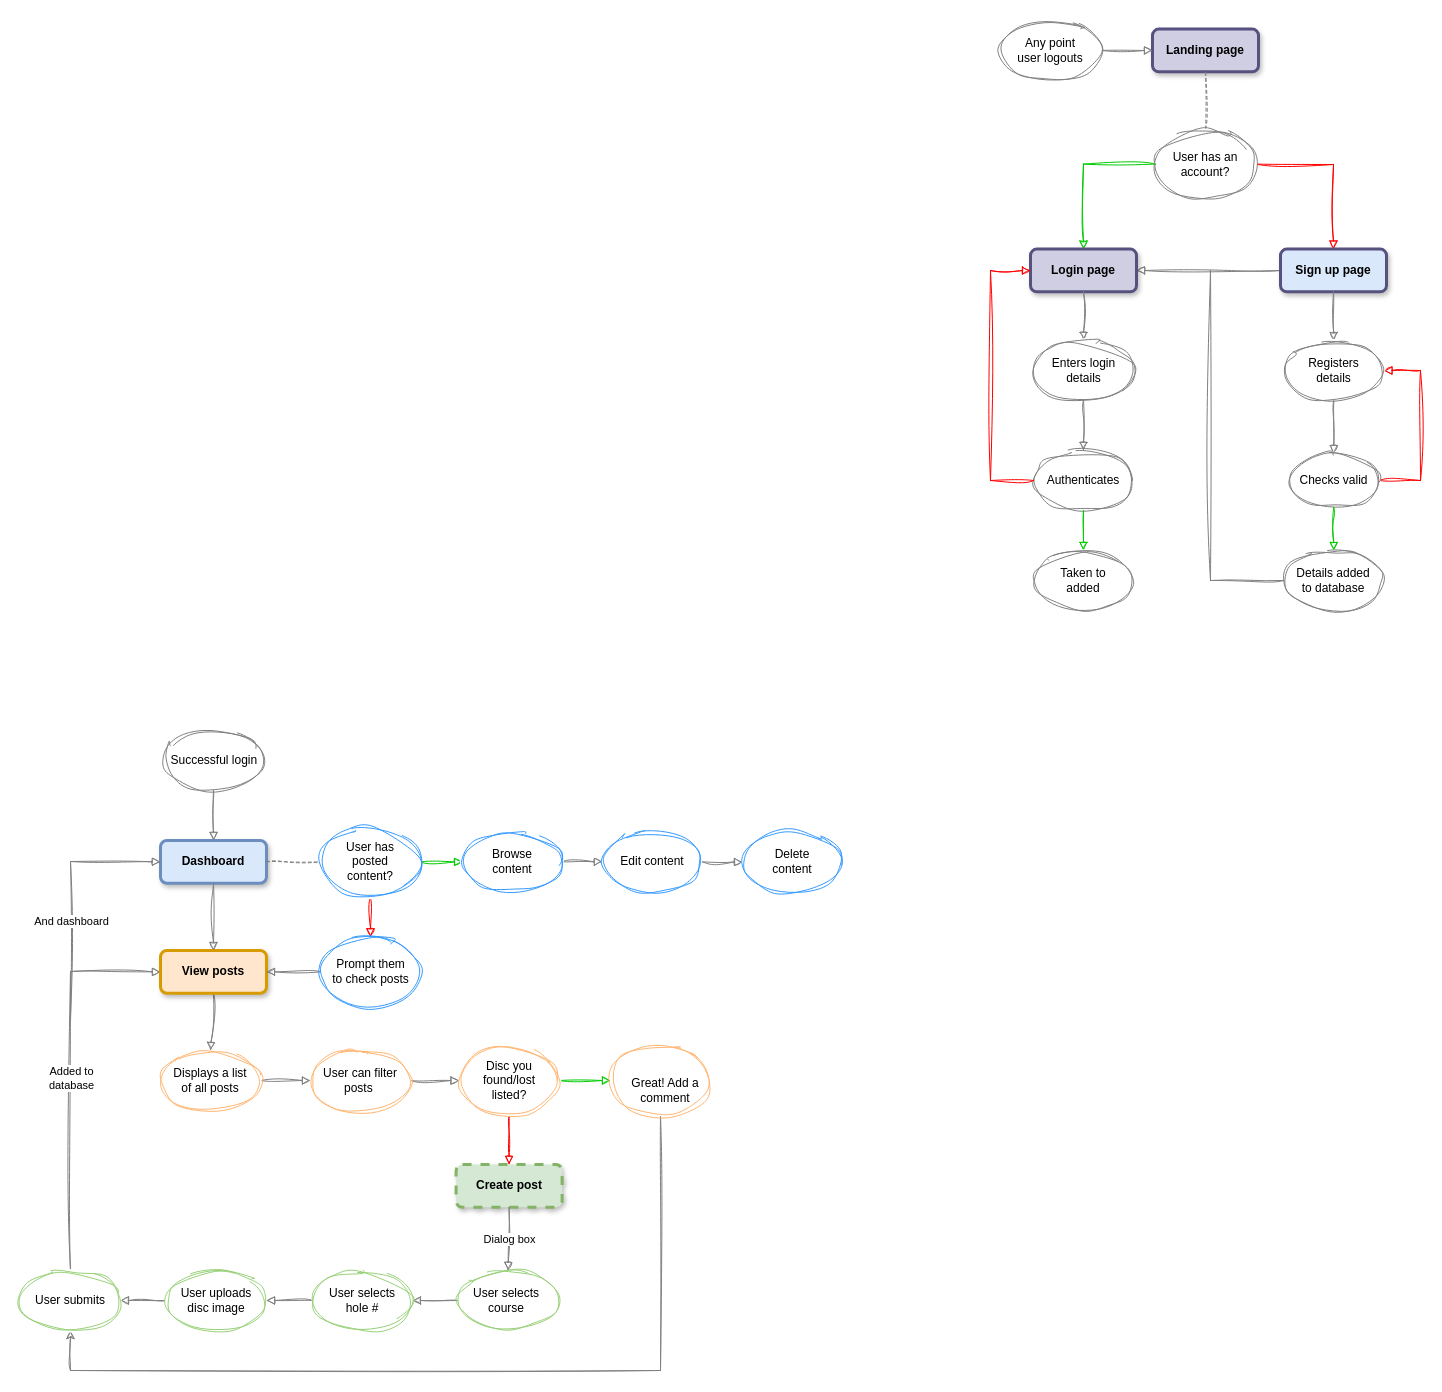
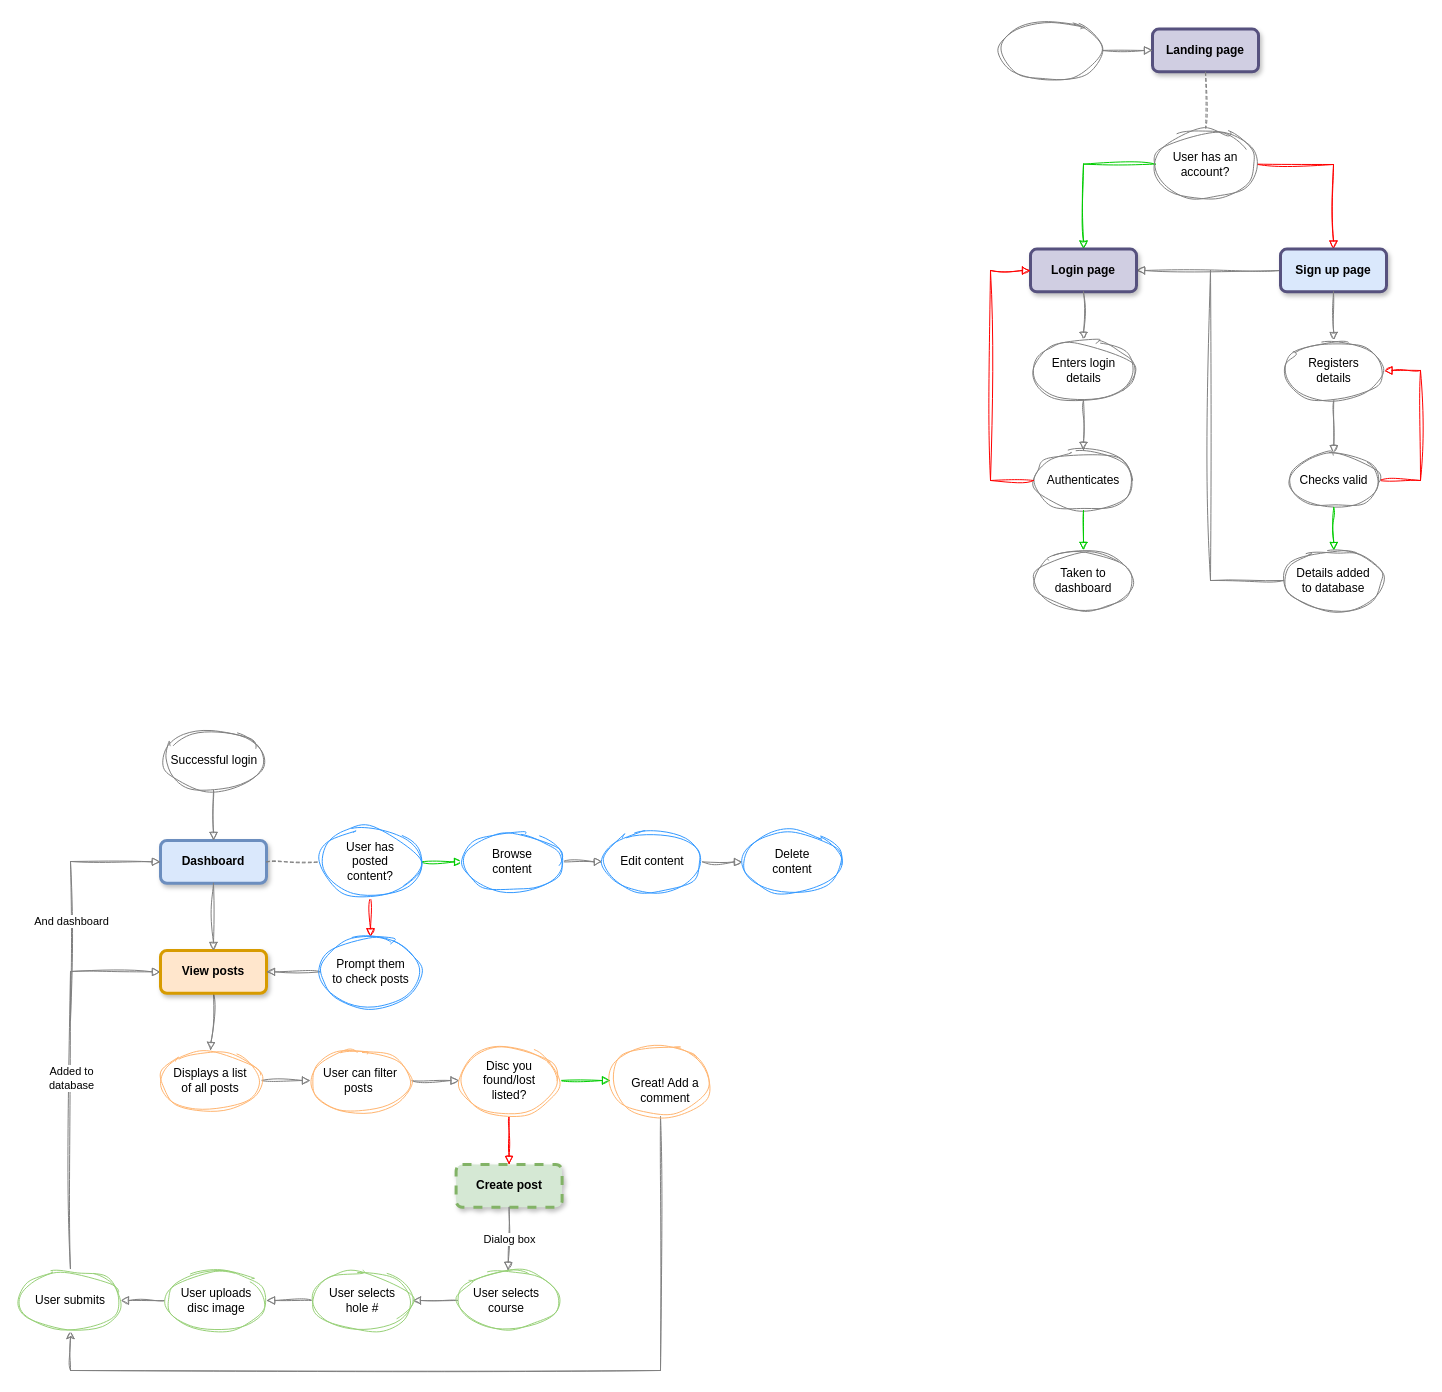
- <mxCell id="66" value="Any point user logouts" style="text;html=1;strokeColor=none;fillColor=none;align=center;verticalAlign=middle;whiteSpace=wrap;rounded=0;" parent="64" vertex="1"><mxGeometry x="11.111" y="15" width="77.778" height="30" as="geometry" /></mxCell>
- <mxCell id="84" value="Taken to added" style="text;html=1;strokeColor=none;fillColor=none;align=center;verticalAlign=middle;whiteSpace=wrap;rounded=0;" parent="82" vertex="1"><mxGeometry x="11.111" y="15" width="77.778" height="30" as="geometry" /></mxCell>
+ <mxCell id="84" value="Taken to dashboard" style="text;html=1;strokeColor=none;fillColor=none;align=center;verticalAlign=middle;whiteSpace=wrap;rounded=0;" parent="82" vertex="1"><mxGeometry x="11.111" y="15" width="77.778" height="30" as="geometry" /></mxCell>
